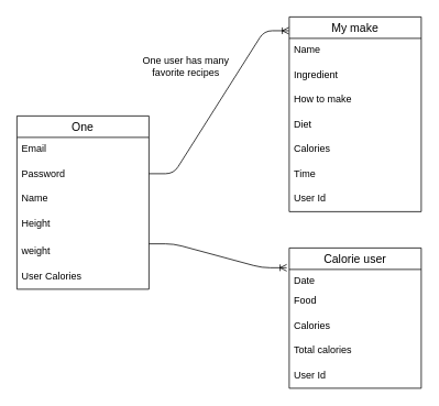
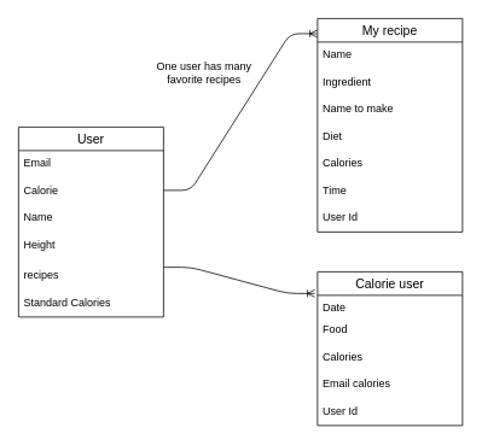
- <mxCell id="17" value="My make" style="swimlane;fontStyle=0;childLayout=stackLayout;horizontal=1;startSize=26;horizontalStack=0;resizeParent=1;resizeParentMax=0;resizeLast=0;collapsible=1;marginBottom=0;align=center;fontSize=14;" vertex="1" parent="1"><mxGeometry x="350" y="20" width="160" height="236" as="geometry" /></mxCell>
+ <mxCell id="17" value="My recipe" style="swimlane;fontStyle=0;childLayout=stackLayout;horizontal=1;startSize=26;horizontalStack=0;resizeParent=1;resizeParentMax=0;resizeLast=0;collapsible=1;marginBottom=0;align=center;fontSize=14;" vertex="1" parent="1"><mxGeometry x="350" y="20" width="160" height="236" as="geometry" /></mxCell>
- <mxCell id="20" value="How to make" style="text;strokeColor=none;fillColor=none;spacingLeft=4;spacingRight=4;overflow=hidden;rotatable=0;points=[[0,0.5],[1,0.5]];portConstraint=eastwest;fontSize=12;" vertex="1" parent="17"><mxGeometry y="86" width="160" height="30" as="geometry" /></mxCell>
+ <mxCell id="20" value="Name to make" style="text;strokeColor=none;fillColor=none;spacingLeft=4;spacingRight=4;overflow=hidden;rotatable=0;points=[[0,0.5],[1,0.5]];portConstraint=eastwest;fontSize=12;" vertex="1" parent="17"><mxGeometry y="86" width="160" height="30" as="geometry" /></mxCell>
- <mxCell id="2" value="One" style="swimlane;fontStyle=0;childLayout=stackLayout;horizontal=1;startSize=26;horizontalStack=0;resizeParent=1;resizeParentMax=0;resizeLast=0;collapsible=1;marginBottom=0;align=center;fontSize=14;" parent="1" vertex="1"><mxGeometry x="20" y="140" width="160" height="210" as="geometry" /></mxCell>
+ <mxCell id="2" value="User" style="swimlane;fontStyle=0;childLayout=stackLayout;horizontal=1;startSize=26;horizontalStack=0;resizeParent=1;resizeParentMax=0;resizeLast=0;collapsible=1;marginBottom=0;align=center;fontSize=14;" parent="1" vertex="1"><mxGeometry x="20" y="140" width="160" height="210" as="geometry" /></mxCell>
- <mxCell id="4" value="Password" style="text;strokeColor=none;fillColor=none;spacingLeft=4;spacingRight=4;overflow=hidden;rotatable=0;points=[[0,0.5],[1,0.5]];portConstraint=eastwest;fontSize=12;" parent="2" vertex="1"><mxGeometry y="56" width="160" height="30" as="geometry" /></mxCell>
+ <mxCell id="4" value="Calorie" style="text;strokeColor=none;fillColor=none;spacingLeft=4;spacingRight=4;overflow=hidden;rotatable=0;points=[[0,0.5],[1,0.5]];portConstraint=eastwest;fontSize=12;" parent="2" vertex="1"><mxGeometry y="56" width="160" height="30" as="geometry" /></mxCell>
- <mxCell id="7" value="weight" style="text;strokeColor=none;fillColor=none;spacingLeft=4;spacingRight=4;overflow=hidden;rotatable=0;points=[[0,0.5],[1,0.5]];portConstraint=eastwest;fontSize=12;" parent="2" vertex="1"><mxGeometry y="150" width="160" height="30" as="geometry" /></mxCell>
+ <mxCell id="7" value="recipes" style="text;strokeColor=none;fillColor=none;spacingLeft=4;spacingRight=4;overflow=hidden;rotatable=0;points=[[0,0.5],[1,0.5]];portConstraint=eastwest;fontSize=12;" parent="2" vertex="1"><mxGeometry y="150" width="160" height="30" as="geometry" /></mxCell>
- <mxCell id="8" value="User Calories" style="text;strokeColor=none;fillColor=none;spacingLeft=4;spacingRight=4;overflow=hidden;rotatable=0;points=[[0,0.5],[1,0.5]];portConstraint=eastwest;fontSize=12;" parent="2" vertex="1"><mxGeometry y="180" width="160" height="30" as="geometry" /></mxCell>
+ <mxCell id="8" value="Standard Calories" style="text;strokeColor=none;fillColor=none;spacingLeft=4;spacingRight=4;overflow=hidden;rotatable=0;points=[[0,0.5],[1,0.5]];portConstraint=eastwest;fontSize=12;" parent="2" vertex="1"><mxGeometry y="180" width="160" height="30" as="geometry" /></mxCell>
- <mxCell id="15" value="Total calories" style="text;strokeColor=none;fillColor=none;spacingLeft=4;spacingRight=4;overflow=hidden;rotatable=0;points=[[0,0.5],[1,0.5]];portConstraint=eastwest;fontSize=12;" parent="11" vertex="1"><mxGeometry y="110" width="160" height="30" as="geometry" /></mxCell>
+ <mxCell id="15" value="Email calories" style="text;strokeColor=none;fillColor=none;spacingLeft=4;spacingRight=4;overflow=hidden;rotatable=0;points=[[0,0.5],[1,0.5]];portConstraint=eastwest;fontSize=12;" parent="11" vertex="1"><mxGeometry y="110" width="160" height="30" as="geometry" /></mxCell>
